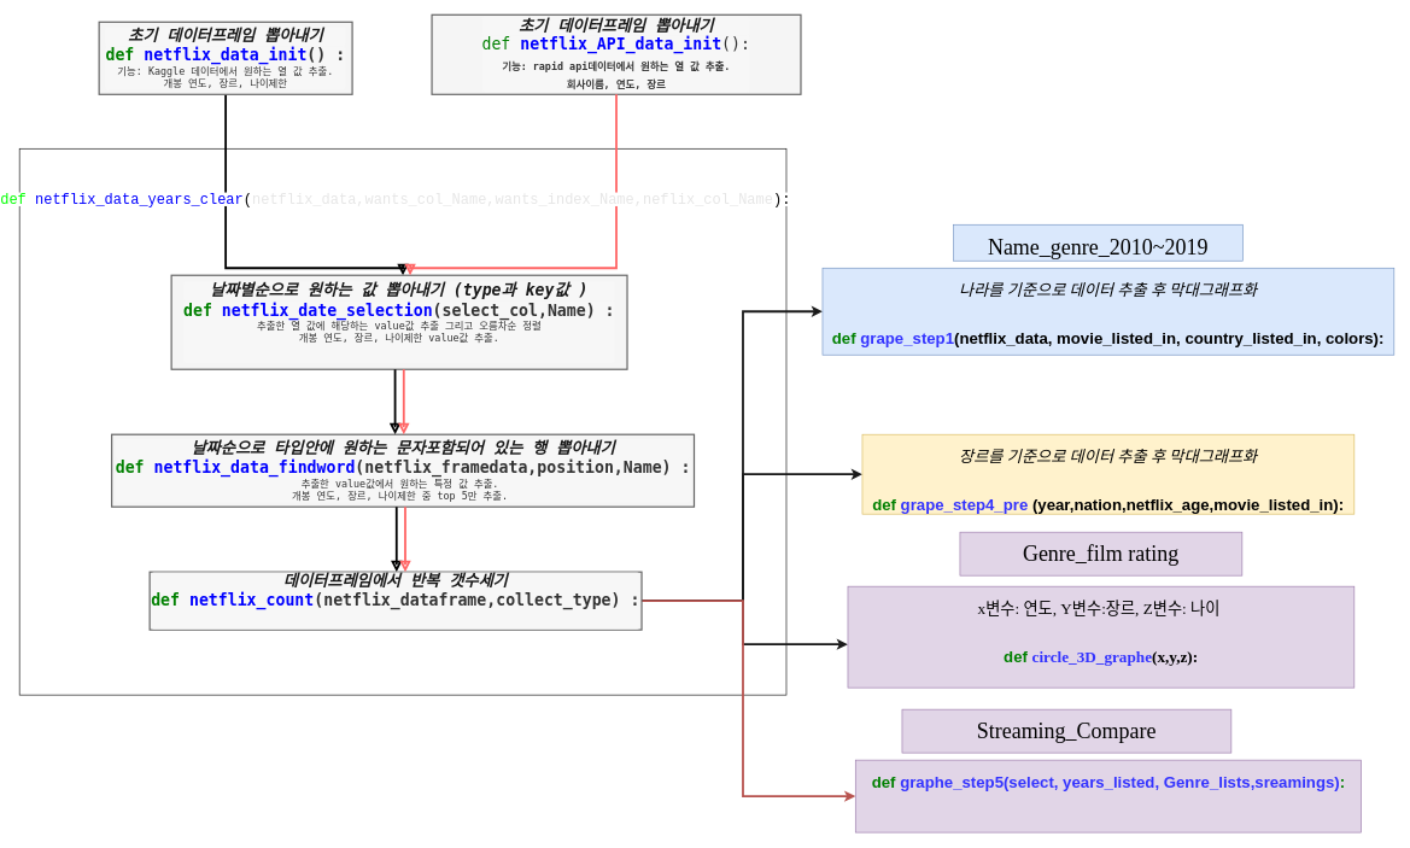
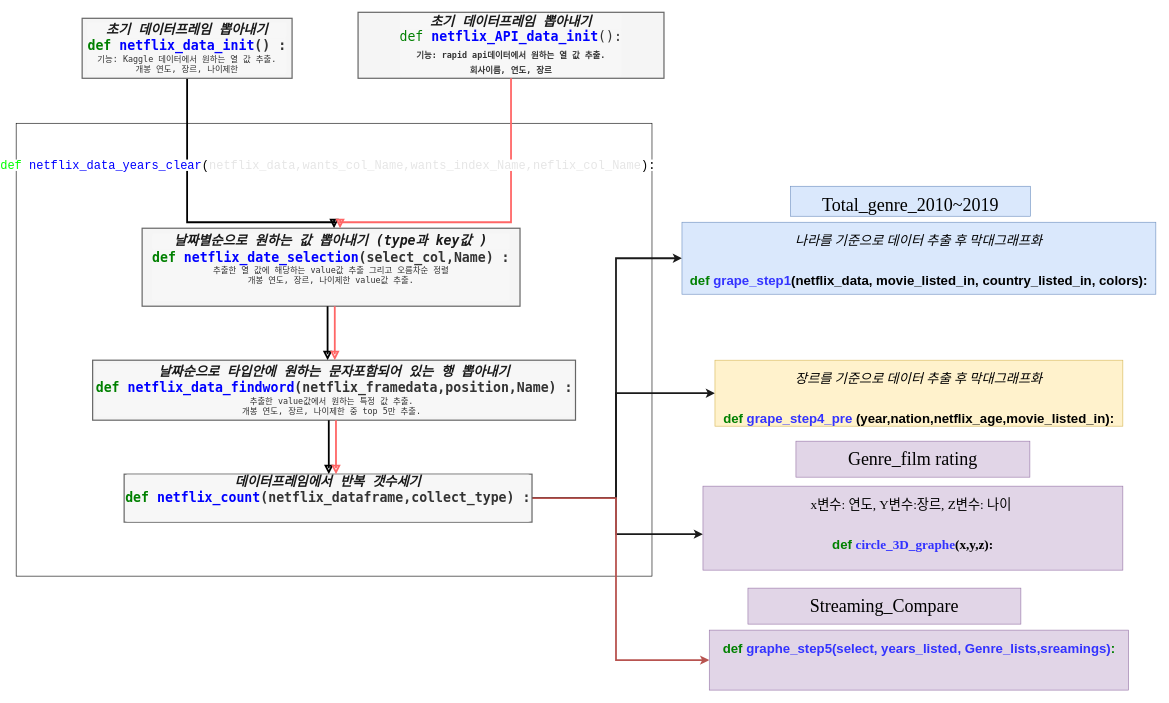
- <mxCell id="5" value="&lt;h2 style=&quot;box-sizing: border-box ; margin: 0px 0px 30px ; padding: 0px ; font-family: &amp;#34;futura pt book&amp;#34; ; font-weight: normal ; line-height: 47.5px ; color: rgb(0 , 0 , 0) ; font-style: normal ; font-stretch: normal ; letter-spacing: normal ; text-indent: 0px ; text-transform: none ; word-spacing: 0px ; text-decoration: none&quot;&gt;&lt;font style=&quot;font-size: 30px&quot;&gt;Name_genre_2010~2019&lt;/font&gt;&lt;/h2&gt;" style="text;whiteSpace=wrap;html=1;fillColor=#dae8fc;strokeColor=#6c8ebf;align=center;" parent="1" vertex="1"><mxGeometry x="1311" y="310" width="400" height="50" as="geometry" /></mxCell>
+ <mxCell id="5" value="&lt;h2 style=&quot;box-sizing: border-box ; margin: 0px 0px 30px ; padding: 0px ; font-family: &amp;#34;futura pt book&amp;#34; ; font-weight: normal ; line-height: 47.5px ; color: rgb(0 , 0 , 0) ; font-style: normal ; font-stretch: normal ; letter-spacing: normal ; text-indent: 0px ; text-transform: none ; word-spacing: 0px ; text-decoration: none&quot;&gt;&lt;font style=&quot;font-size: 30px&quot;&gt;Total_genre_2010~2019&lt;/font&gt;&lt;/h2&gt;" style="text;whiteSpace=wrap;html=1;fillColor=#dae8fc;strokeColor=#6c8ebf;align=center;" parent="1" vertex="1"><mxGeometry x="1311" y="310" width="400" height="50" as="geometry" /></mxCell>
